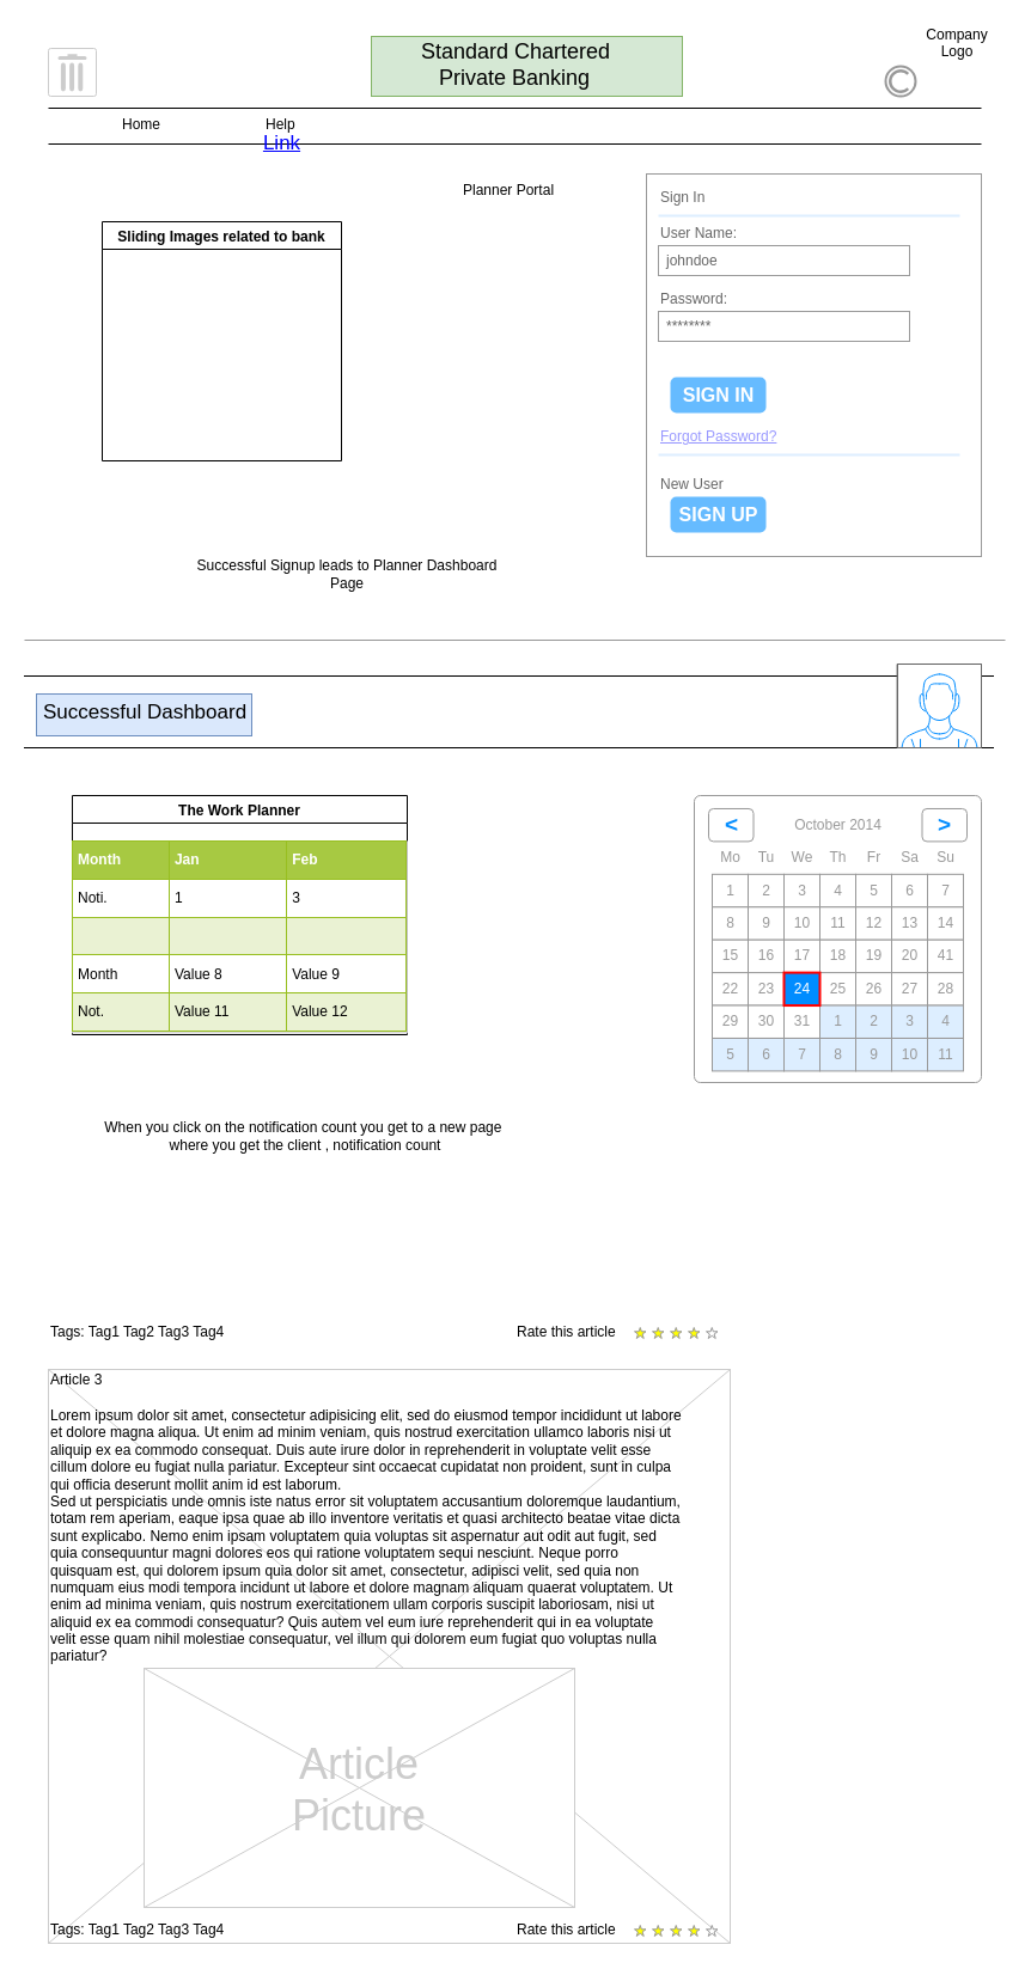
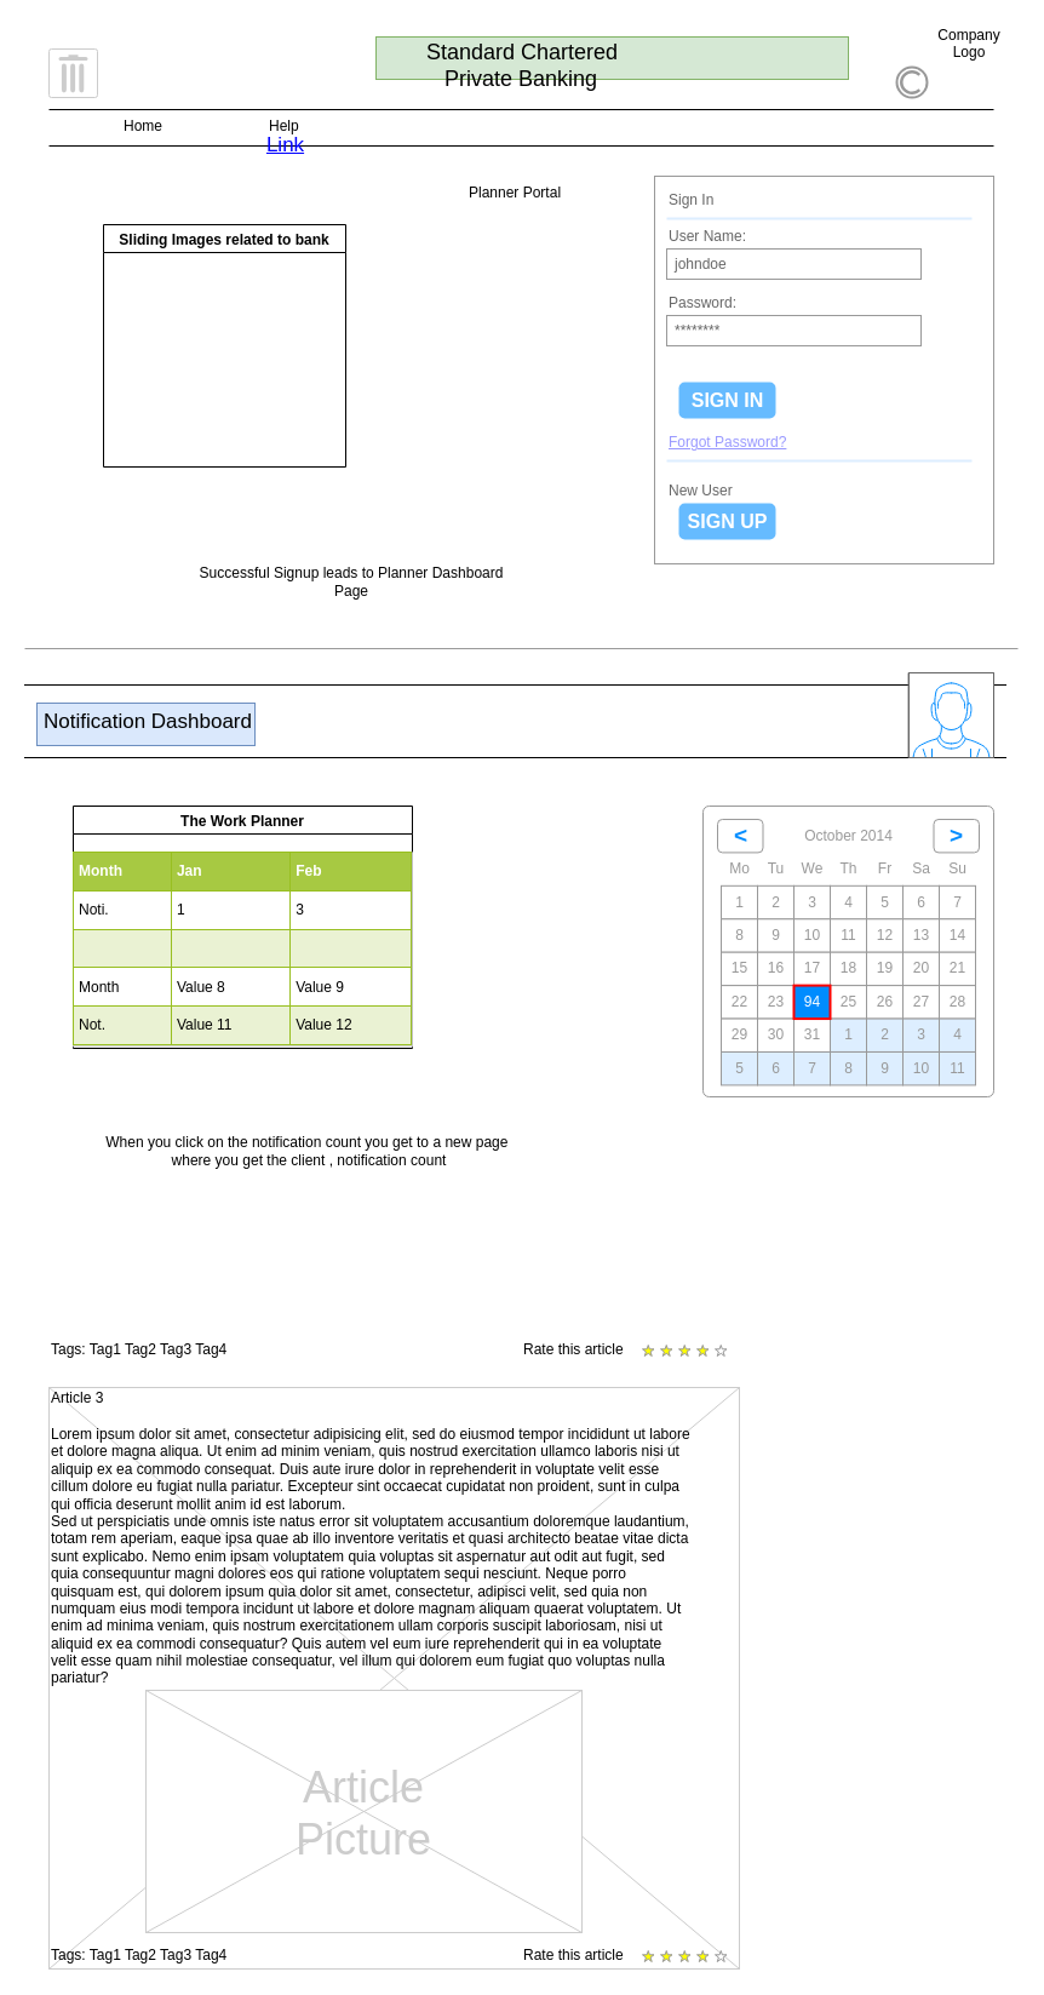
- <mxCell id="2" value="        Standard Chartered&#10;           Private Banking" style="text;spacingTop=-5;fontSize=18;fontStyle=0;fillColor=#d5e8d4;strokeColor=#82b366;" parent="1" vertex="1"><mxGeometry x="310" y="30" width="260" height="50" as="geometry" /></mxCell>
+ <mxCell id="2" value="        Standard Chartered&#10;           Private Banking" style="text;spacingTop=-5;fontSize=18;fontStyle=0;fillColor=#d5e8d4;strokeColor=#82b366;" parent="1" vertex="1"><mxGeometry x="310" y="30" width="390" height="35" as="geometry" /></mxCell>
- <mxCell id="39" value="Successful Dashboard&amp;nbsp;" style="strokeWidth=1;shadow=0;dashed=0;align=center;html=1;shape=mxgraph.mockup.text.textBox;align=left;fontSize=17;spacingLeft=4;spacingTop=-3;strokeColor=#6c8ebf;mainText=;fillColor=#dae8fc;" vertex="1" parent="1"><mxGeometry x="30" y="580" width="180" height="35" as="geometry" /></mxCell>
+ <mxCell id="39" value="Notification Dashboard&amp;nbsp;" style="strokeWidth=1;shadow=0;dashed=0;align=center;html=1;shape=mxgraph.mockup.text.textBox;align=left;fontSize=17;spacingLeft=4;spacingTop=-3;strokeColor=#6c8ebf;mainText=;fillColor=#dae8fc;" vertex="1" parent="1"><mxGeometry x="30" y="580" width="180" height="35" as="geometry" /></mxCell>
- <mxCell id="71" value="41" style="strokeWidth=1;shadow=0;dashed=0;align=center;html=1;shape=mxgraph.mockup.forms.rrect;rSize=0;strokeColor=#999999;fontColor=#999999;" vertex="1" parent="40"><mxGeometry x="195" y="120.686" width="30" height="27.429" as="geometry" /></mxCell>
+ <mxCell id="71" value="21" style="strokeWidth=1;shadow=0;dashed=0;align=center;html=1;shape=mxgraph.mockup.forms.rrect;rSize=0;strokeColor=#999999;fontColor=#999999;" vertex="1" parent="40"><mxGeometry x="195" y="120.686" width="30" height="27.429" as="geometry" /></mxCell>
- <mxCell id="92" value="24" style="strokeWidth=1;shadow=0;dashed=0;align=center;html=1;shape=mxgraph.mockup.forms.rrect;rSize=0;strokeColor=#ff0000;fontColor=#ffffff;strokeWidth=2;fillColor=#008cff;" vertex="1" parent="40"><mxGeometry x="75" y="148.114" width="30" height="27.429" as="geometry" /></mxCell>
+ <mxCell id="92" value="94" style="strokeWidth=1;shadow=0;dashed=0;align=center;html=1;shape=mxgraph.mockup.forms.rrect;rSize=0;strokeColor=#ff0000;fontColor=#ffffff;strokeWidth=2;fillColor=#008cff;" vertex="1" parent="40"><mxGeometry x="75" y="148.114" width="30" height="27.429" as="geometry" /></mxCell>
